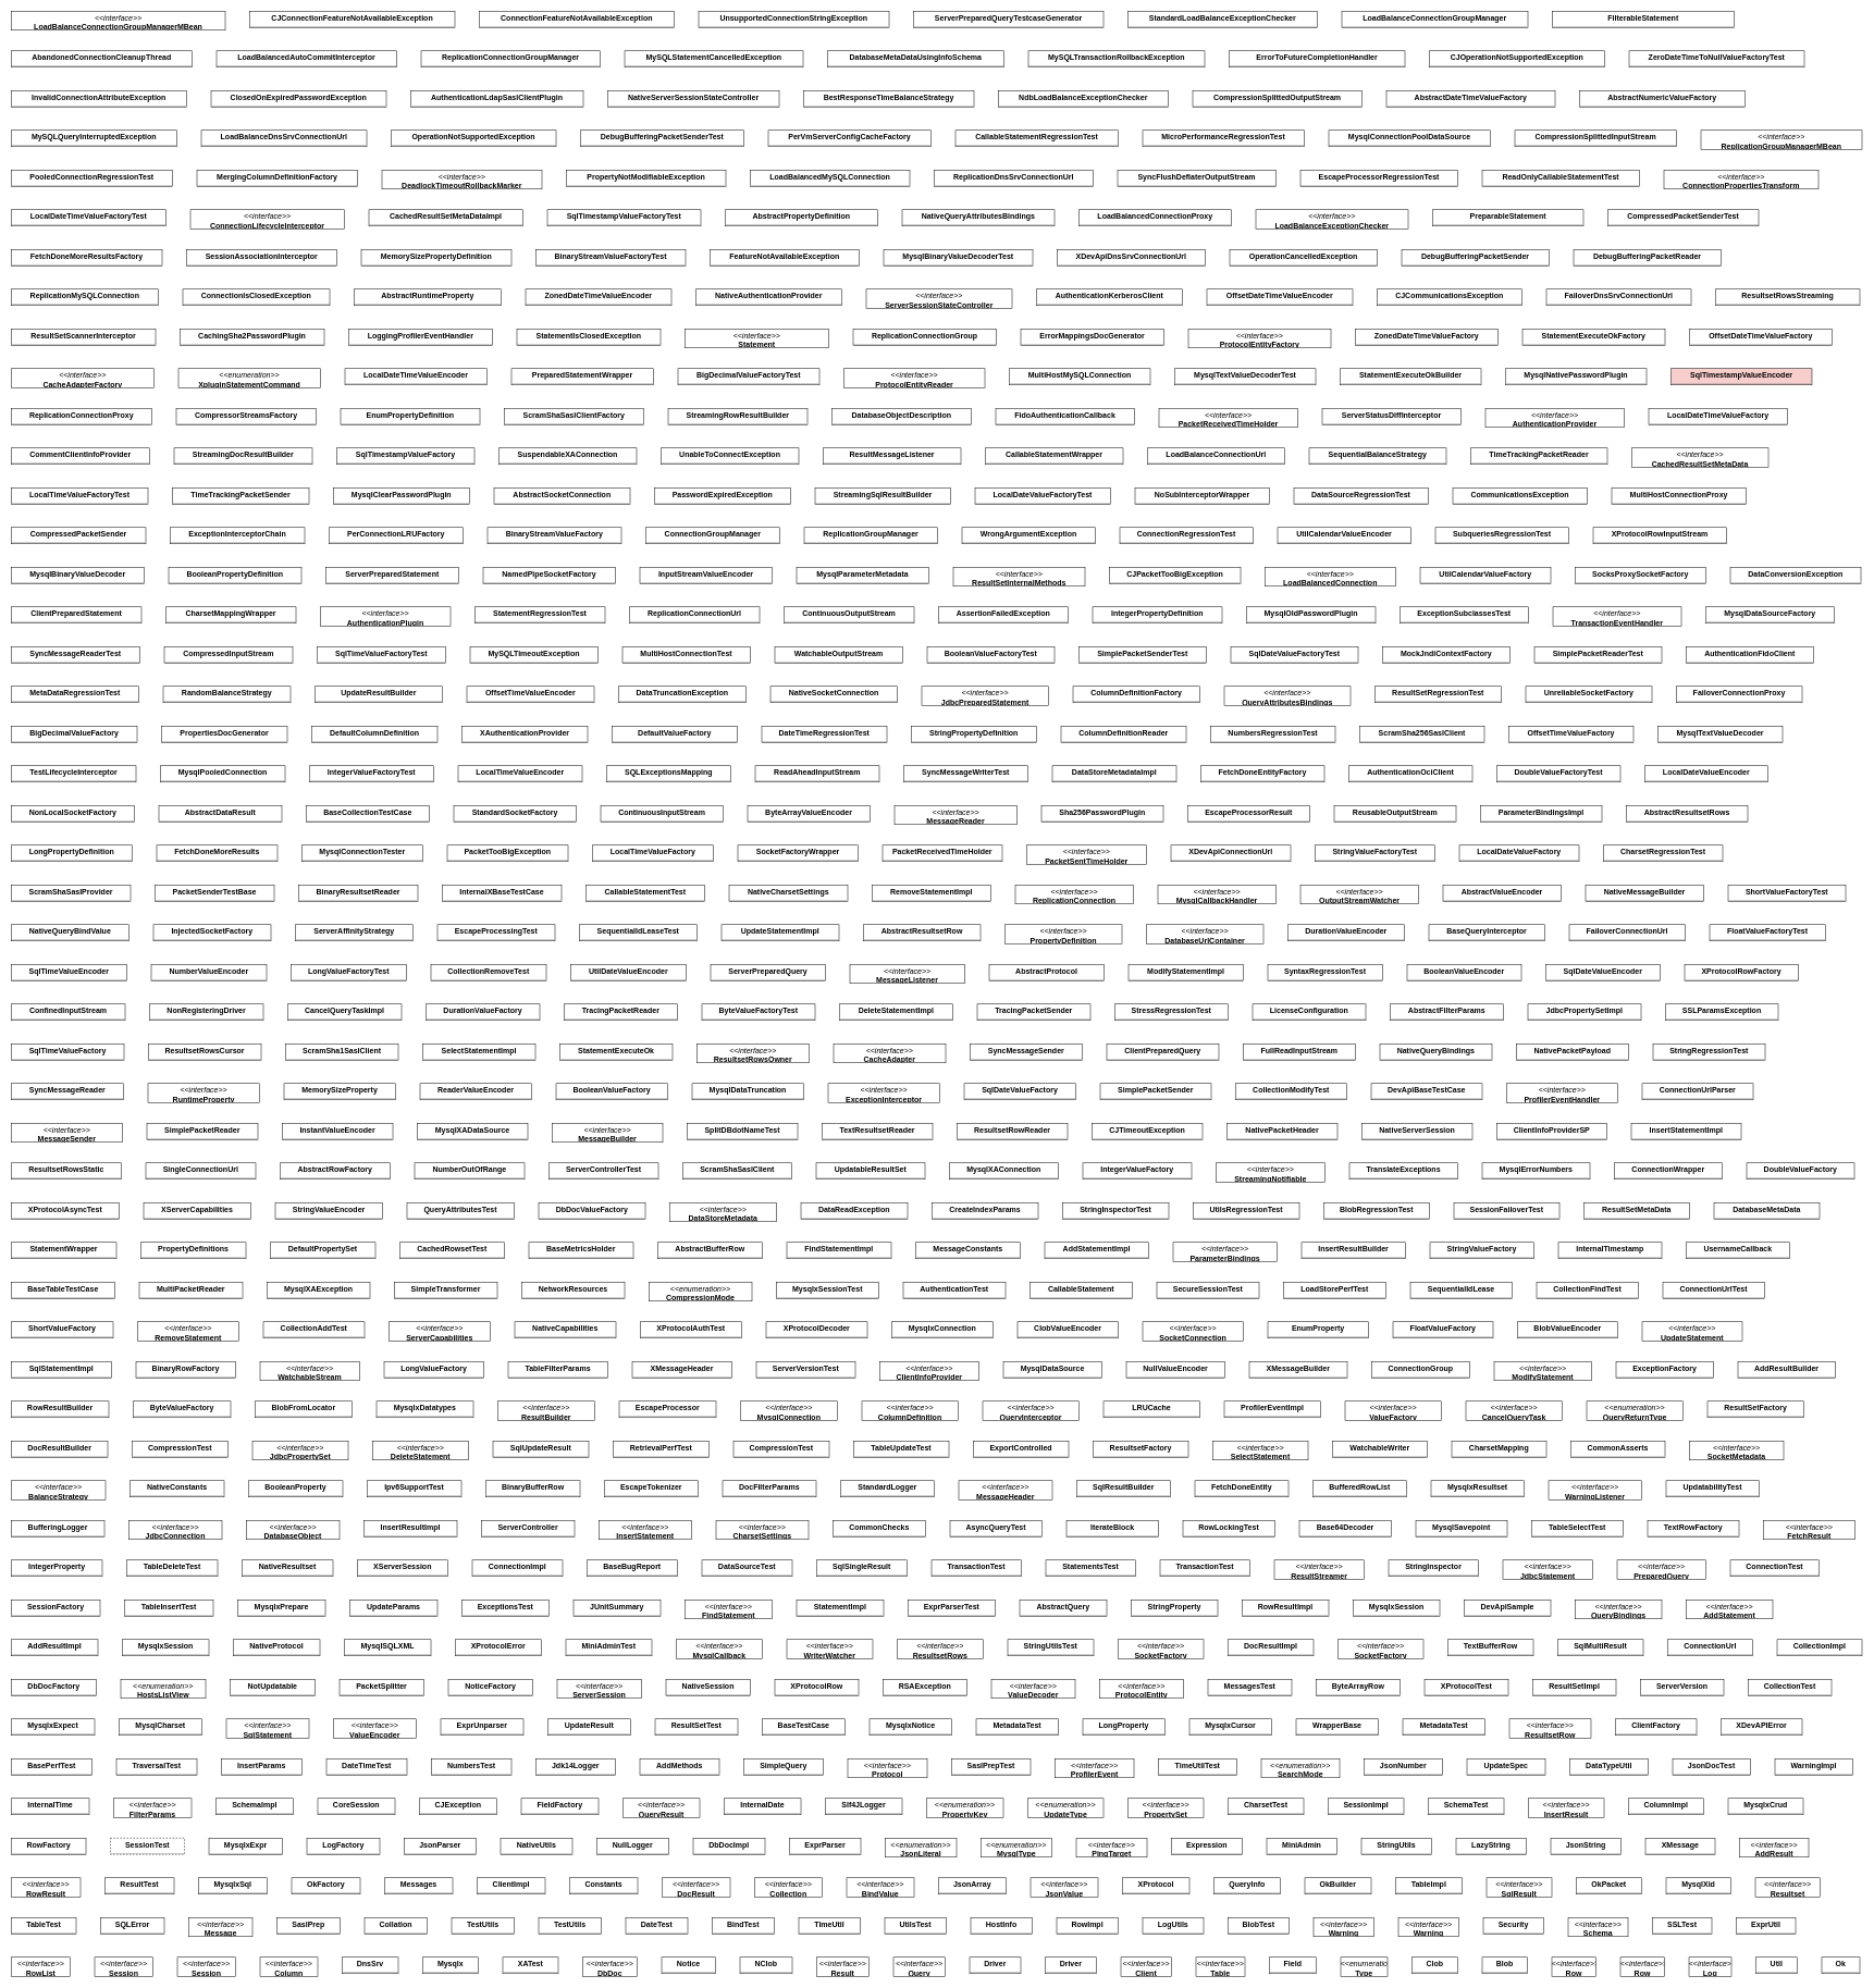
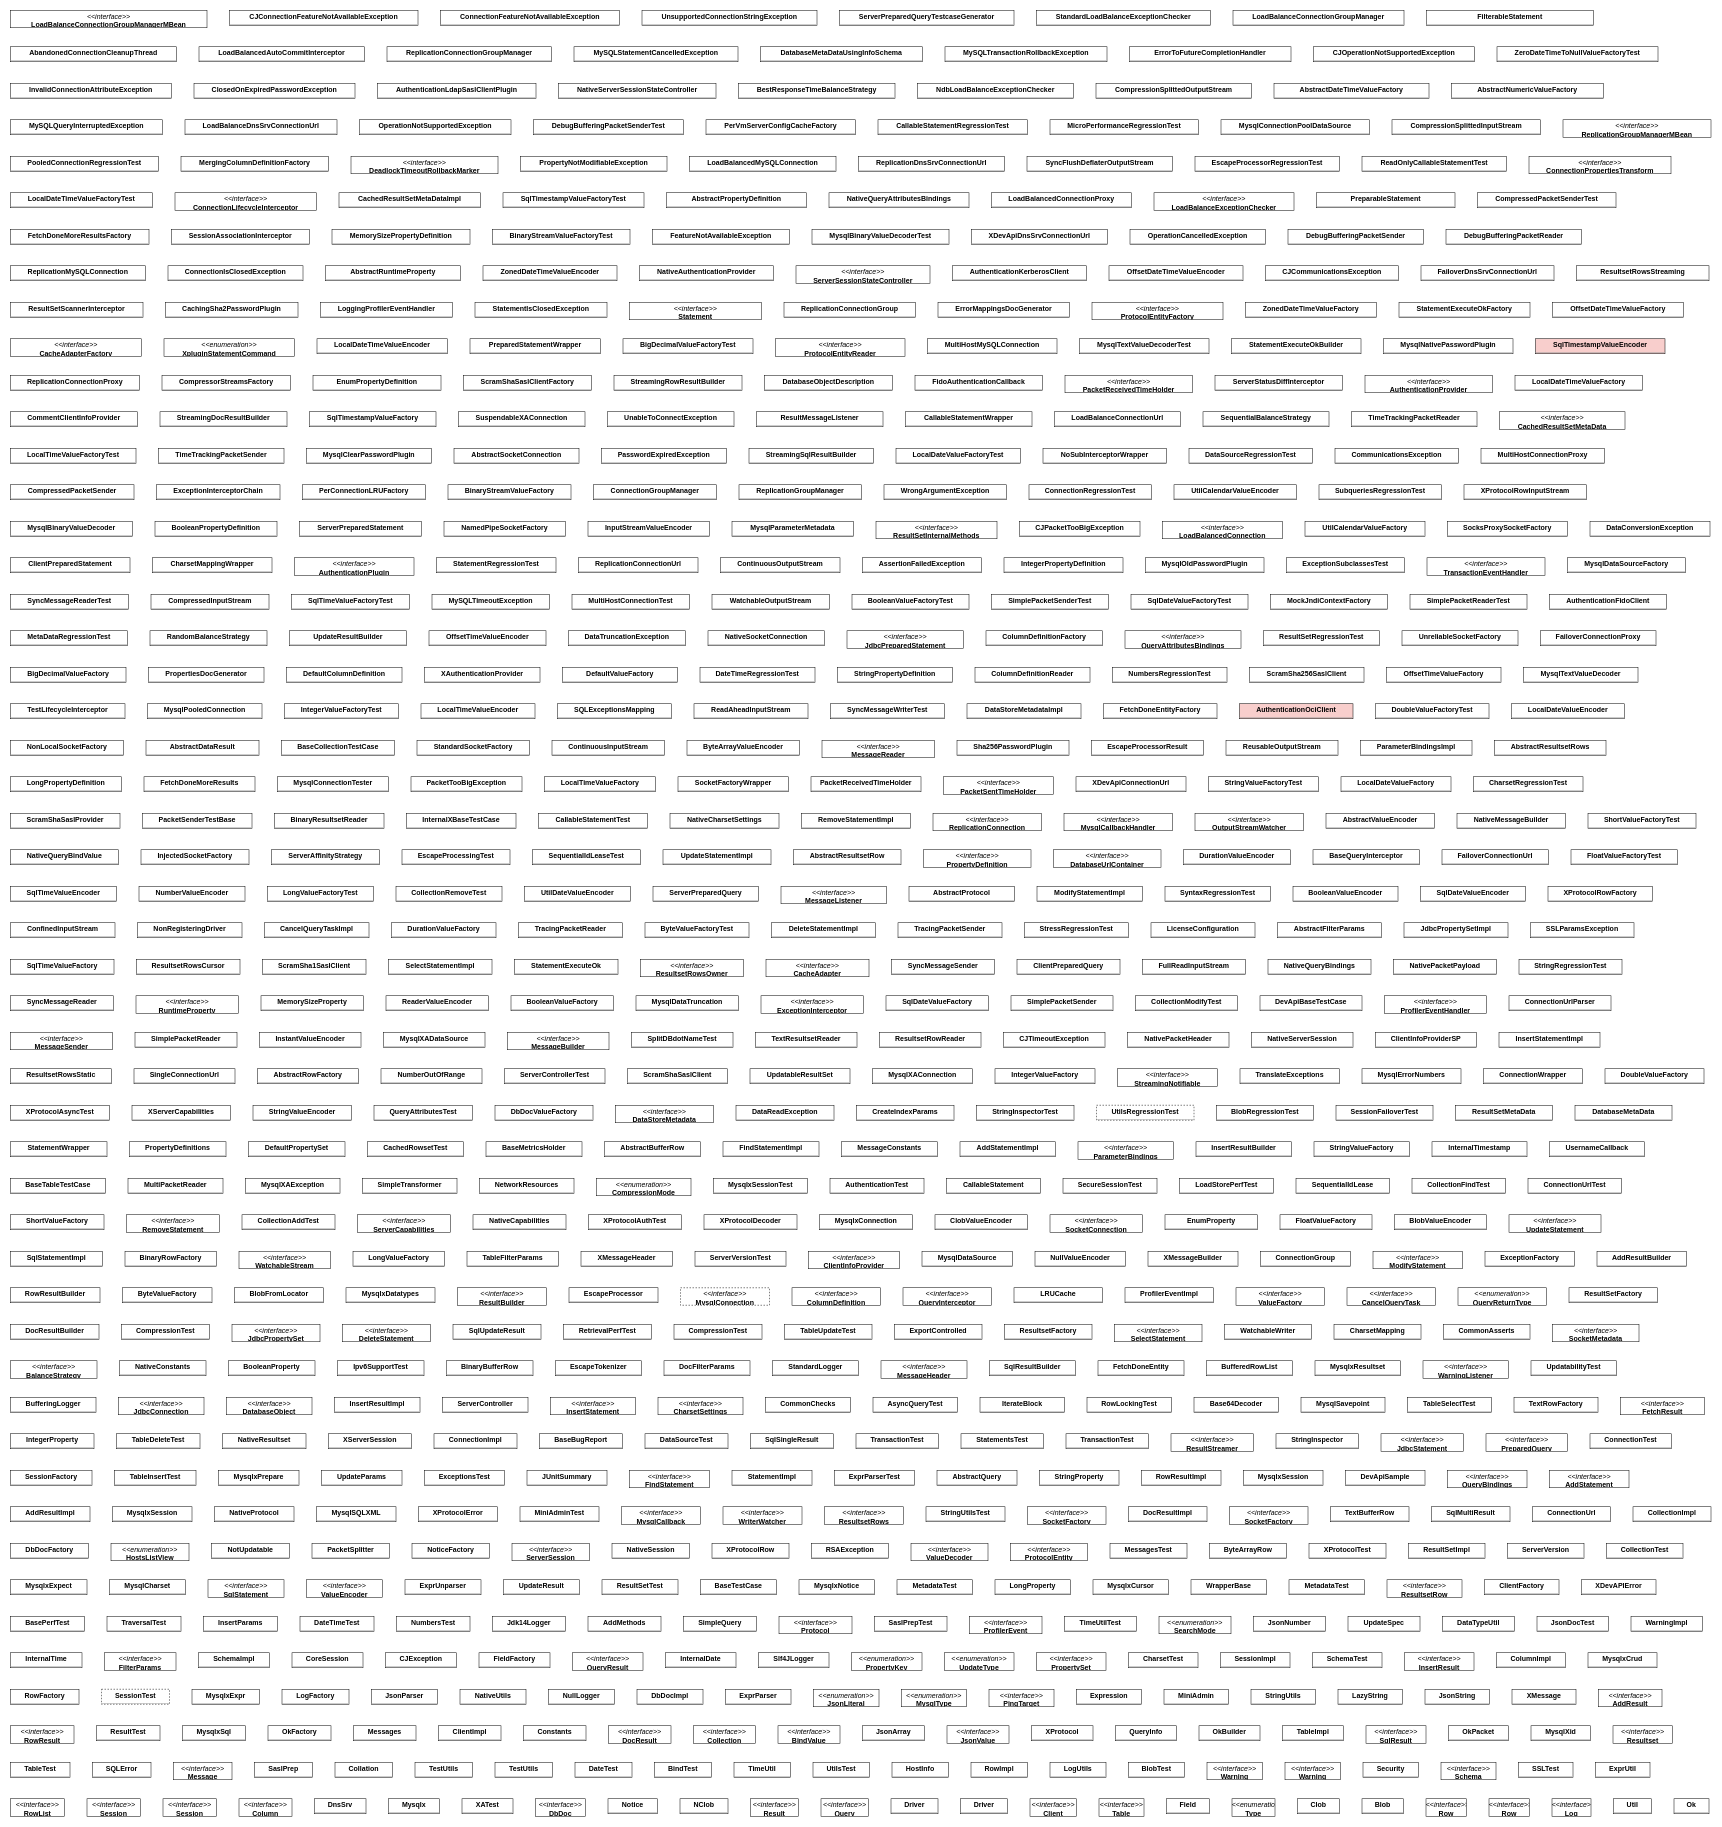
- <mxCell id="28" value="&lt;p style=&quot;margin:0px;margin-top:4px;text-align:center;&quot;&gt;&lt;b&gt;AuthenticationOciClient&lt;/b&gt;&lt;/p&gt;&lt;hr size=&quot;1&quot;/&gt;" style="verticalAlign=top;align=left;overflow=fill;fontSize=14;fontFamily=Helvetica;html=1;rounded=0;shadow=0;comic=0;labelBackgroundColor=none;strokeWidth=1;" parent="1" vertex="1"><mxGeometry x="2478" y="1407" width="227" height="30" as="geometry" /></mxCell>
+ <mxCell id="28" value="&lt;p style=&quot;margin:0px;margin-top:4px;text-align:center;&quot;&gt;&lt;b&gt;AuthenticationOciClient&lt;/b&gt;&lt;/p&gt;&lt;hr size=&quot;1&quot;/&gt;" style="verticalAlign=top;align=left;overflow=fill;fontSize=14;fontFamily=Helvetica;html=1;rounded=0;shadow=0;comic=0;labelBackgroundColor=none;strokeWidth=1;fillColor=#f8cecc;" parent="1" vertex="1"><mxGeometry x="2478" y="1407" width="227" height="30" as="geometry" /></mxCell>
- <mxCell id="644" value="&lt;p style=&quot;margin:0px;margin-top:4px;text-align:center;&quot;&gt;&lt;b&gt;UtilsRegressionTest&lt;/b&gt;&lt;/p&gt;&lt;hr size=&quot;1&quot;/&gt;" style="verticalAlign=top;align=left;overflow=fill;fontSize=14;fontFamily=Helvetica;html=1;rounded=0;shadow=0;comic=0;labelBackgroundColor=none;strokeWidth=1;" parent="1" vertex="1"><mxGeometry x="2192" y="2210" width="195" height="30" as="geometry" /></mxCell>
+ <mxCell id="644" value="&lt;p style=&quot;margin:0px;margin-top:4px;text-align:center;&quot;&gt;&lt;b&gt;UtilsRegressionTest&lt;/b&gt;&lt;/p&gt;&lt;hr size=&quot;1&quot;/&gt;" style="verticalAlign=top;align=left;overflow=fill;fontSize=14;fontFamily=Helvetica;html=1;rounded=0;shadow=0;comic=0;labelBackgroundColor=none;strokeWidth=1;dashed=1;" parent="1" vertex="1"><mxGeometry x="2192" y="2210" width="195" height="30" as="geometry" /></mxCell>
- <mxCell id="328" value="&lt;p style=&quot;margin:0px;margin-top:4px;text-align:center;&quot;&gt;&lt;i&gt;&amp;lt;&amp;lt;interface&amp;gt;&amp;gt;&lt;/i&gt;&lt;br/&gt;&lt;b&gt;MysqlConnection&lt;/b&gt;&lt;/p&gt;&lt;hr size=&quot;1&quot;/&gt;" style="verticalAlign=top;align=left;overflow=fill;fontSize=14;fontFamily=Helvetica;html=1;rounded=0;shadow=0;comic=0;labelBackgroundColor=none;strokeWidth=1;" parent="1" vertex="1"><mxGeometry x="1360" y="2575" width="178" height="35" as="geometry" /></mxCell>
+ <mxCell id="328" value="&lt;p style=&quot;margin:0px;margin-top:4px;text-align:center;&quot;&gt;&lt;i&gt;&amp;lt;&amp;lt;interface&amp;gt;&amp;gt;&lt;/i&gt;&lt;br/&gt;&lt;b&gt;MysqlConnection&lt;/b&gt;&lt;/p&gt;&lt;hr size=&quot;1&quot;/&gt;" style="verticalAlign=top;align=left;overflow=fill;fontSize=14;fontFamily=Helvetica;html=1;rounded=0;shadow=0;comic=0;labelBackgroundColor=none;strokeWidth=1;dashed=1;" parent="1" vertex="1"><mxGeometry x="1360" y="2575" width="178" height="35" as="geometry" /></mxCell>
